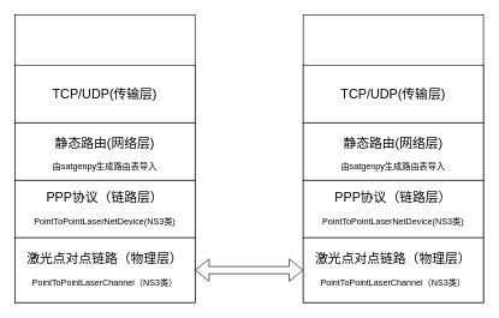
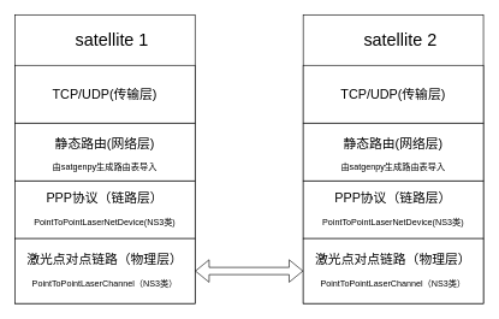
+ <mxCell id="3" value="&lt;font style=&quot;font-size: 24px;&quot;&gt;satellite 1&lt;/font&gt;" style="text;html=1;strokeColor=none;fillColor=none;align=center;verticalAlign=middle;whiteSpace=wrap;rounded=0;" vertex="1" parent="1"><mxGeometry x="90" y="30" width="130" height="50" as="geometry" /></mxCell>
+ <mxCell id="9" value="&lt;font style=&quot;font-size: 24px;&quot;&gt;satellite 2&lt;br&gt;&lt;/font&gt;" style="text;html=1;strokeColor=none;fillColor=none;align=center;verticalAlign=middle;whiteSpace=wrap;rounded=0;" vertex="1" parent="1"><mxGeometry x="490" y="30" width="130" height="50" as="geometry" /></mxCell>
